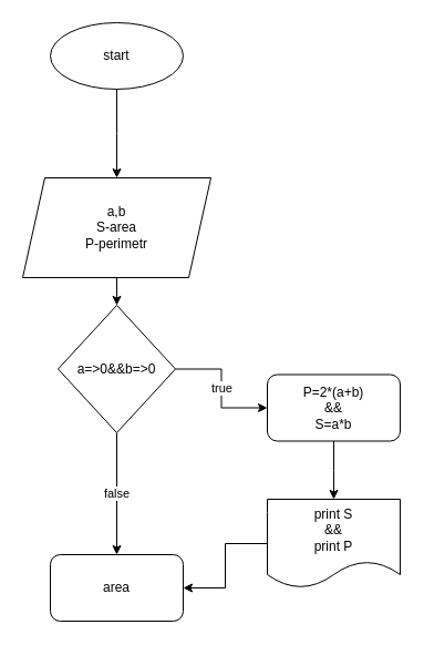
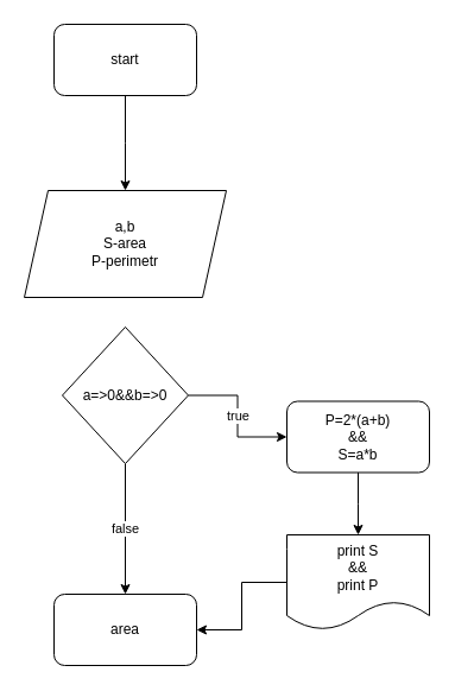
- <mxCell id="3" value="start" style="ellipse;whiteSpace=wrap;html=1;" vertex="1" parent="1"><mxGeometry x="45" y="20" width="120" height="60" as="geometry" /></mxCell>
+ <mxCell id="3" value="start" style="rounded=1;whiteSpace=wrap;html=1;" vertex="1" parent="1"><mxGeometry x="45" y="20" width="120" height="60" as="geometry" /></mxCell>
- <mxCell id="4" value="" style="edgeStyle=orthogonalEdgeStyle;rounded=0;orthogonalLoop=1;jettySize=auto;html=1;" edge="1" parent="1" source="5" target="8"><mxGeometry relative="1" as="geometry" /></mxCell>
